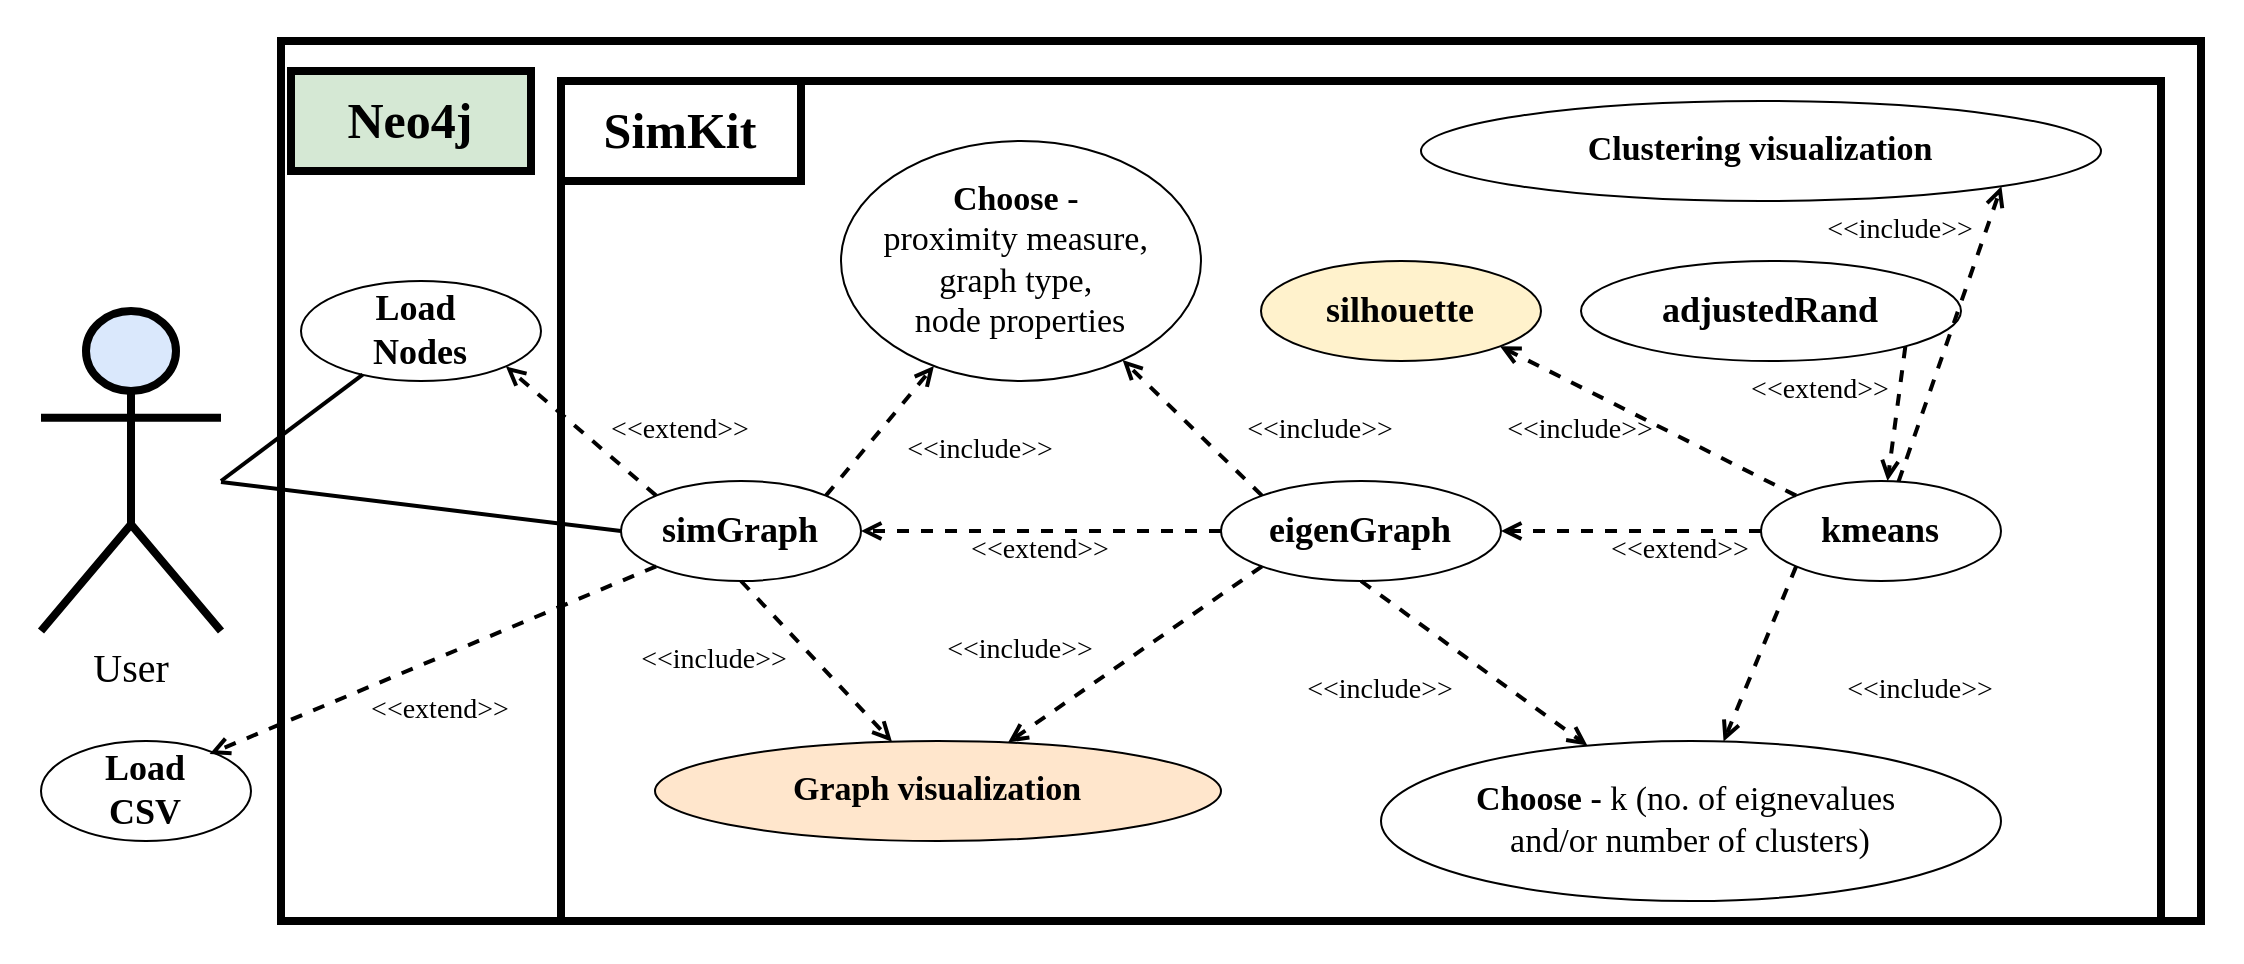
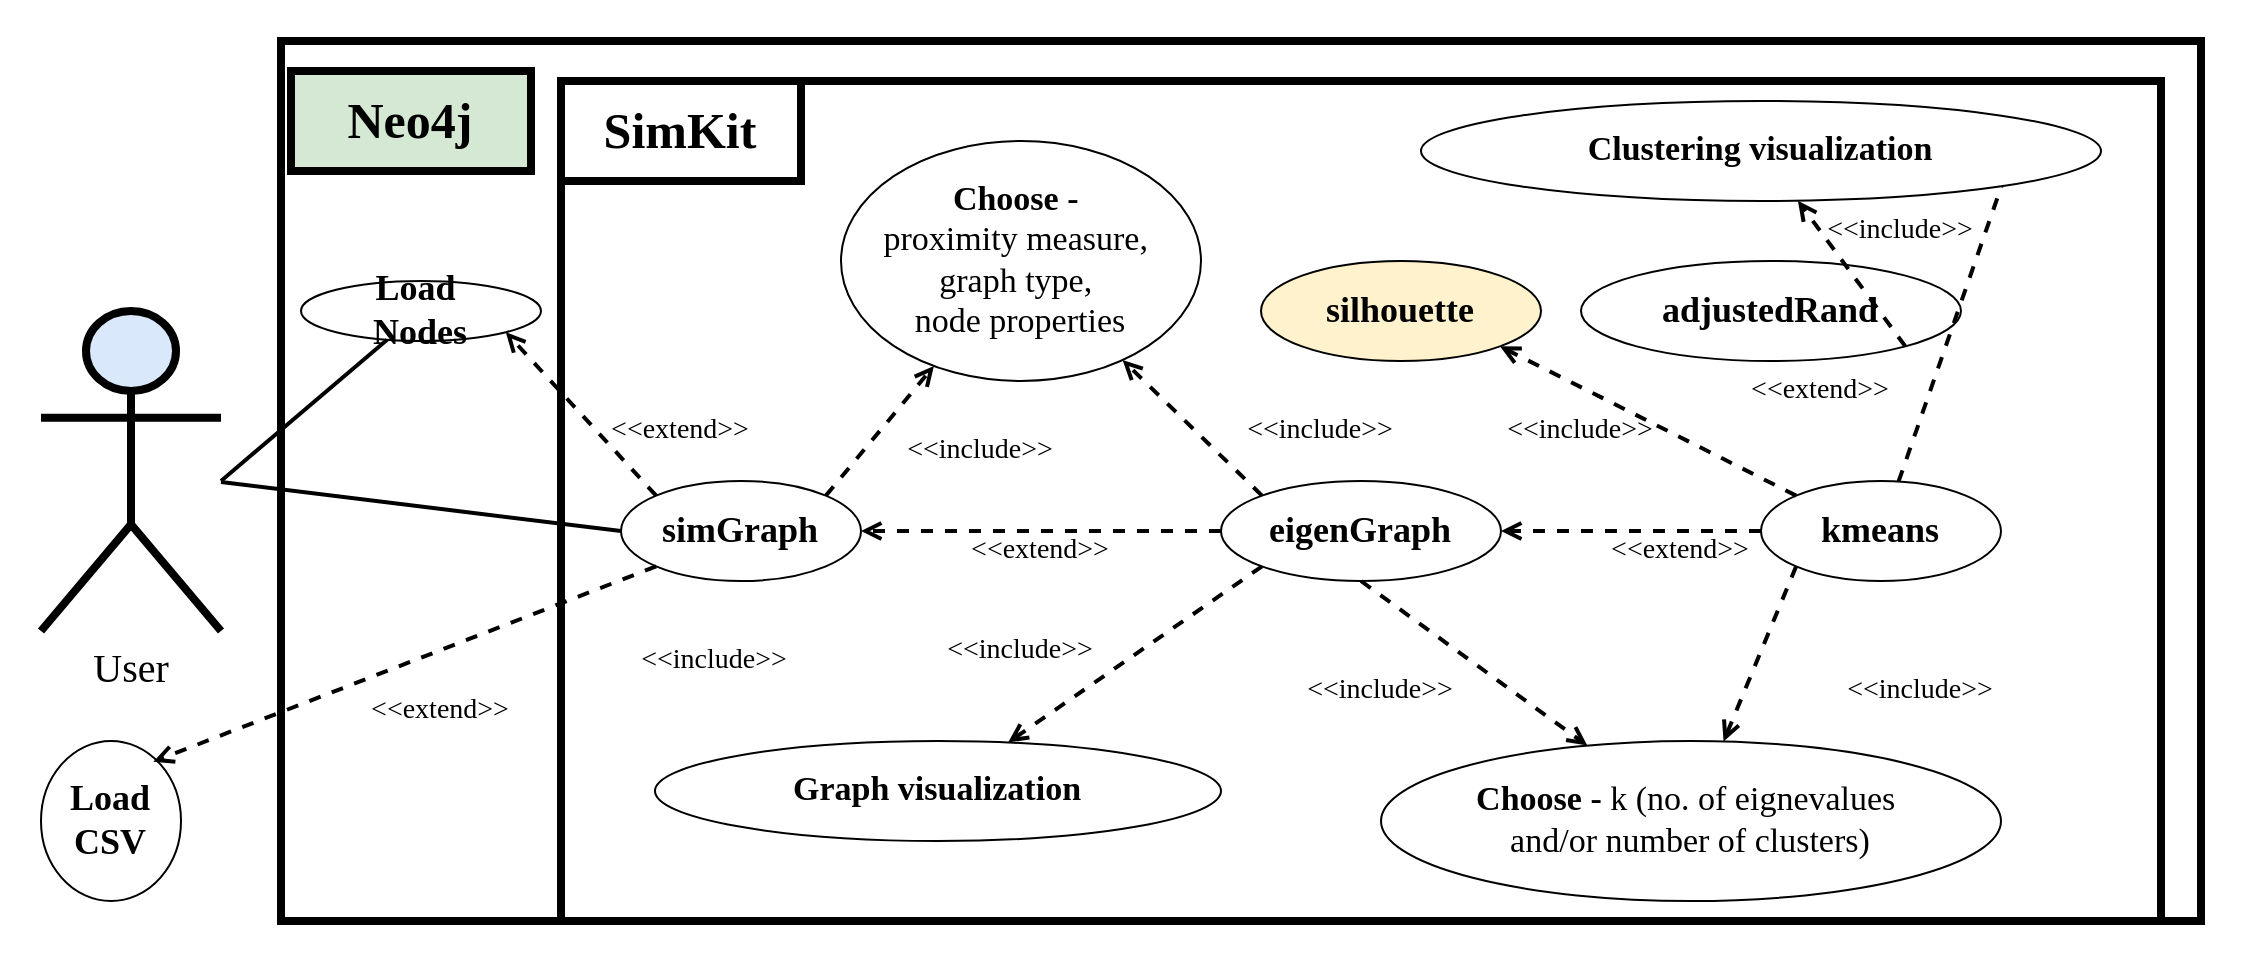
- <mxCell id="39" value="" style="endArrow=open;html=1;rounded=0;exitX=0.573;exitY=0.007;exitDx=0;exitDy=0;endFill=0;dashed=1;strokeWidth=2;entryX=1;entryY=1;entryDx=0;entryDy=0;exitPerimeter=0;" edge="1" parent="1" source="9" target="38"><mxGeometry width="50" height="50" relative="1" as="geometry"><mxPoint x="962" y="183" as="sourcePoint" /><mxPoint x="990" y="250" as="targetPoint" /></mxGeometry></mxCell>
+ <mxCell id="39" value="" style="endArrow=none;html=1;rounded=0;exitX=0.573;exitY=0.007;exitDx=0;exitDy=0;endFill=0;dashed=1;strokeWidth=2;entryX=1;entryY=1;entryDx=0;entryDy=0;exitPerimeter=0;" edge="1" parent="1" source="9" target="38"><mxGeometry width="50" height="50" relative="1" as="geometry"><mxPoint x="962" y="183" as="sourcePoint" /><mxPoint x="990" y="250" as="targetPoint" /></mxGeometry></mxCell>
- <mxCell id="20" value="Load&amp;nbsp;&lt;div&gt;&lt;span style=&quot;background-color: initial;&quot;&gt;Nodes&lt;/span&gt;&lt;/div&gt;" style="ellipse;whiteSpace=wrap;html=1;fontSize=18;fontStyle=1;fontFamily=Verdana;" parent="1" vertex="1"><mxGeometry x="150" y="140" width="120" height="50" as="geometry" /></mxCell>
+ <mxCell id="20" value="Load&amp;nbsp;&lt;div&gt;&lt;span style=&quot;background-color: initial;&quot;&gt;Nodes&lt;/span&gt;&lt;/div&gt;" style="ellipse;whiteSpace=wrap;html=1;fontSize=18;fontStyle=1;fontFamily=Verdana;" parent="1" vertex="1"><mxGeometry x="150" y="140" width="120" height="30" as="geometry" /></mxCell>
- <mxCell id="18" value="" style="endArrow=open;html=1;rounded=0;exitX=1;exitY=1;exitDx=0;exitDy=0;endFill=0;dashed=1;strokeWidth=2;" parent="1" source="11" target="9" edge="1"><mxGeometry width="50" height="50" relative="1" as="geometry"><mxPoint x="957" y="257" as="sourcePoint" /><mxPoint x="805" y="98" as="targetPoint" /></mxGeometry></mxCell>
+ <mxCell id="18" value="" style="endArrow=open;html=1;rounded=0;exitX=1;exitY=1;exitDx=0;exitDy=0;endFill=0;dashed=1;strokeWidth=2;" parent="1" source="11" target="38" edge="1"><mxGeometry width="50" height="50" relative="1" as="geometry"><mxPoint x="957" y="257" as="sourcePoint" /><mxPoint x="805" y="98" as="targetPoint" /></mxGeometry></mxCell>
- <mxCell id="42" value="" style="endArrow=open;html=1;rounded=0;exitX=0.5;exitY=1;exitDx=0;exitDy=0;endFill=0;dashed=1;strokeWidth=2;" edge="1" parent="1" source="7" target="41"><mxGeometry width="50" height="50" relative="1" as="geometry"><mxPoint x="690" y="300" as="sourcePoint" /><mxPoint x="803" y="382" as="targetPoint" /></mxGeometry></mxCell>
- <mxCell id="33" value="Load&lt;div&gt;CSV&lt;/div&gt;" style="ellipse;whiteSpace=wrap;html=1;fontSize=18;fontStyle=1;fontFamily=Verdana;" vertex="1" parent="1"><mxGeometry x="20" y="370" width="105" height="50" as="geometry" /></mxCell>
+ <mxCell id="33" value="Load&lt;div&gt;CSV&lt;/div&gt;" style="ellipse;whiteSpace=wrap;html=1;fontSize=18;fontStyle=1;fontFamily=Verdana;" vertex="1" parent="1"><mxGeometry x="20" y="370" width="70" height="80" as="geometry" /></mxCell>
- <mxCell id="41" value="Graph visualization" style="ellipse;whiteSpace=wrap;html=1;fontSize=17;fontStyle=1;fontFamily=Verdana;fillColor=#ffe6cc;" vertex="1" parent="1"><mxGeometry x="327" y="370" width="283" height="50" as="geometry" /></mxCell>
+ <mxCell id="41" value="Graph visualization" style="ellipse;whiteSpace=wrap;html=1;fontSize=17;fontStyle=1;fontFamily=Verdana;" vertex="1" parent="1"><mxGeometry x="327" y="370" width="283" height="50" as="geometry" /></mxCell>
